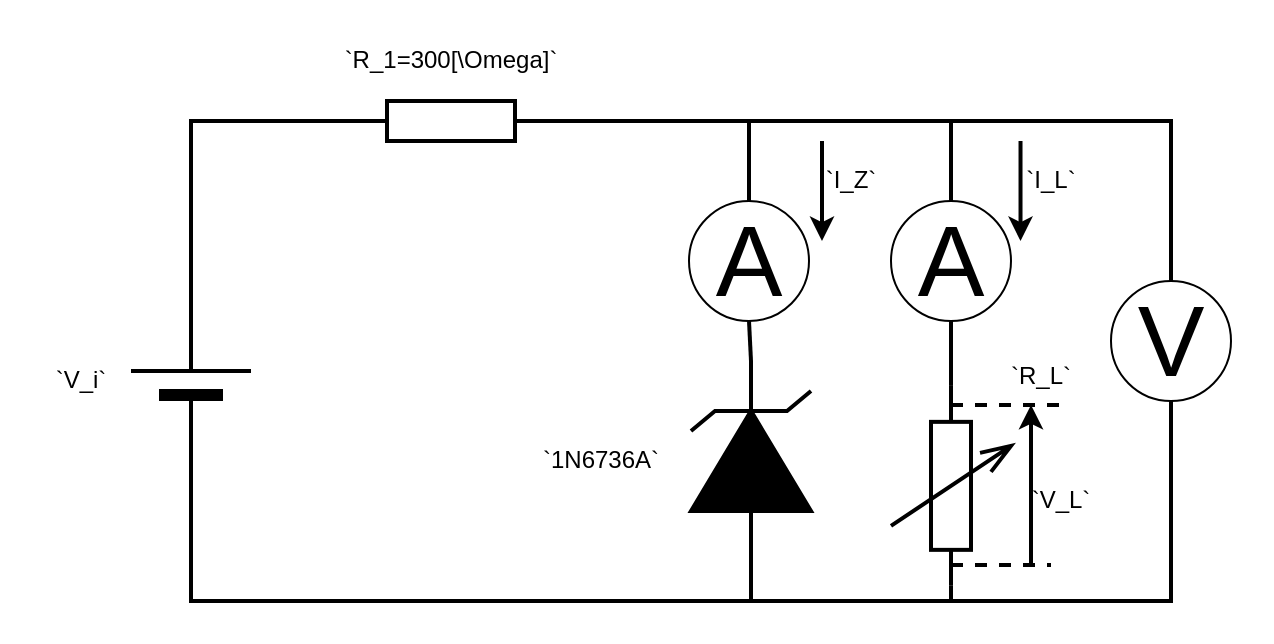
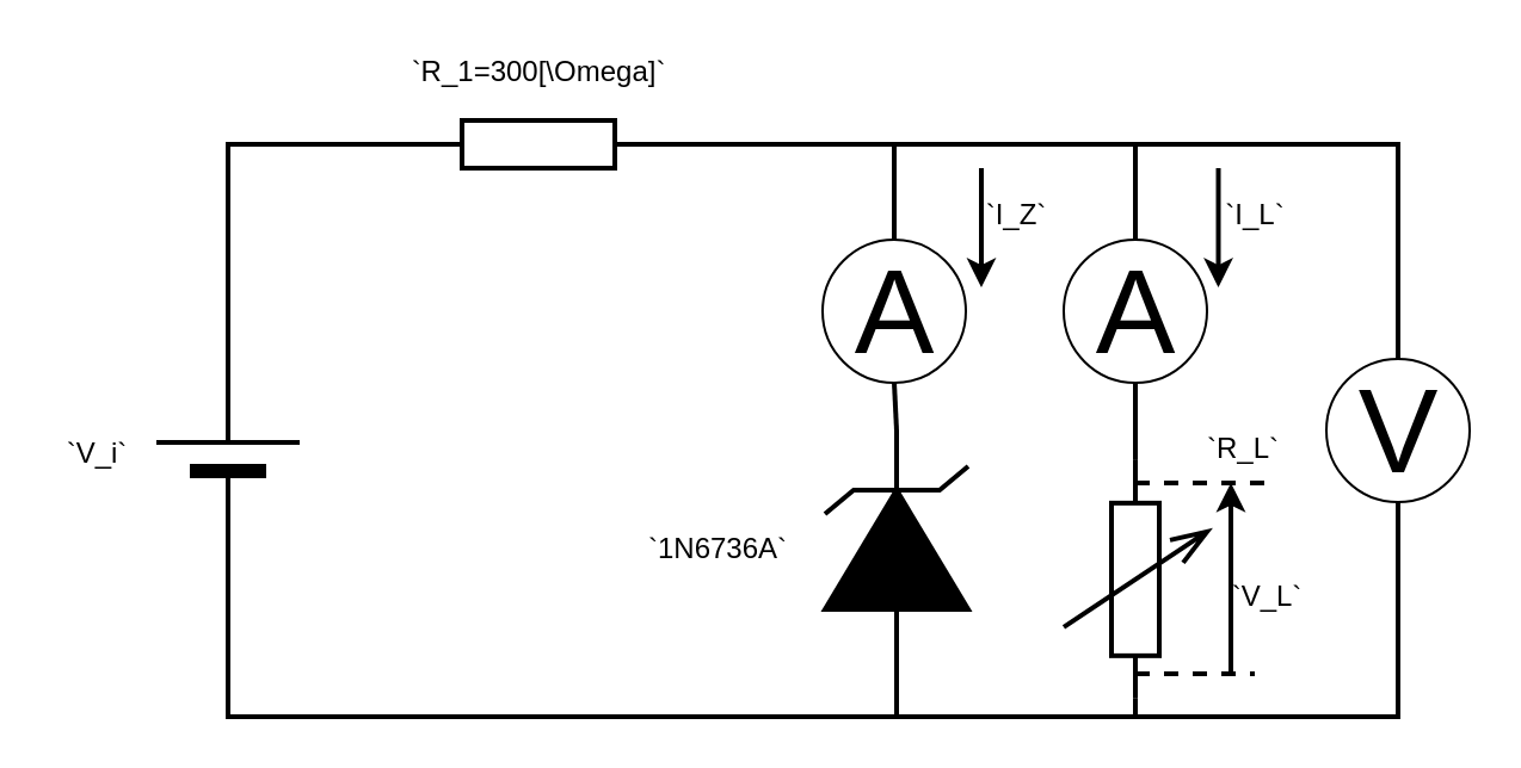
- <mxCell id="16" value="V" style="verticalLabelPosition=middle;shadow=0;dashed=0;align=center;html=1;verticalAlign=middle;strokeWidth=1;shape=ellipse;aspect=fixed;fontSize=50;" parent="1" vertex="1"><mxGeometry x="555" y="140" width="60" height="60" as="geometry" /></mxCell>
+ <mxCell id="16" value="V" style="verticalLabelPosition=middle;shadow=0;dashed=0;align=center;html=1;verticalAlign=middle;strokeWidth=1;shape=ellipse;aspect=fixed;fontSize=50;" parent="1" vertex="1"><mxGeometry x="555" y="150" width="60" height="60" as="geometry" /></mxCell>
